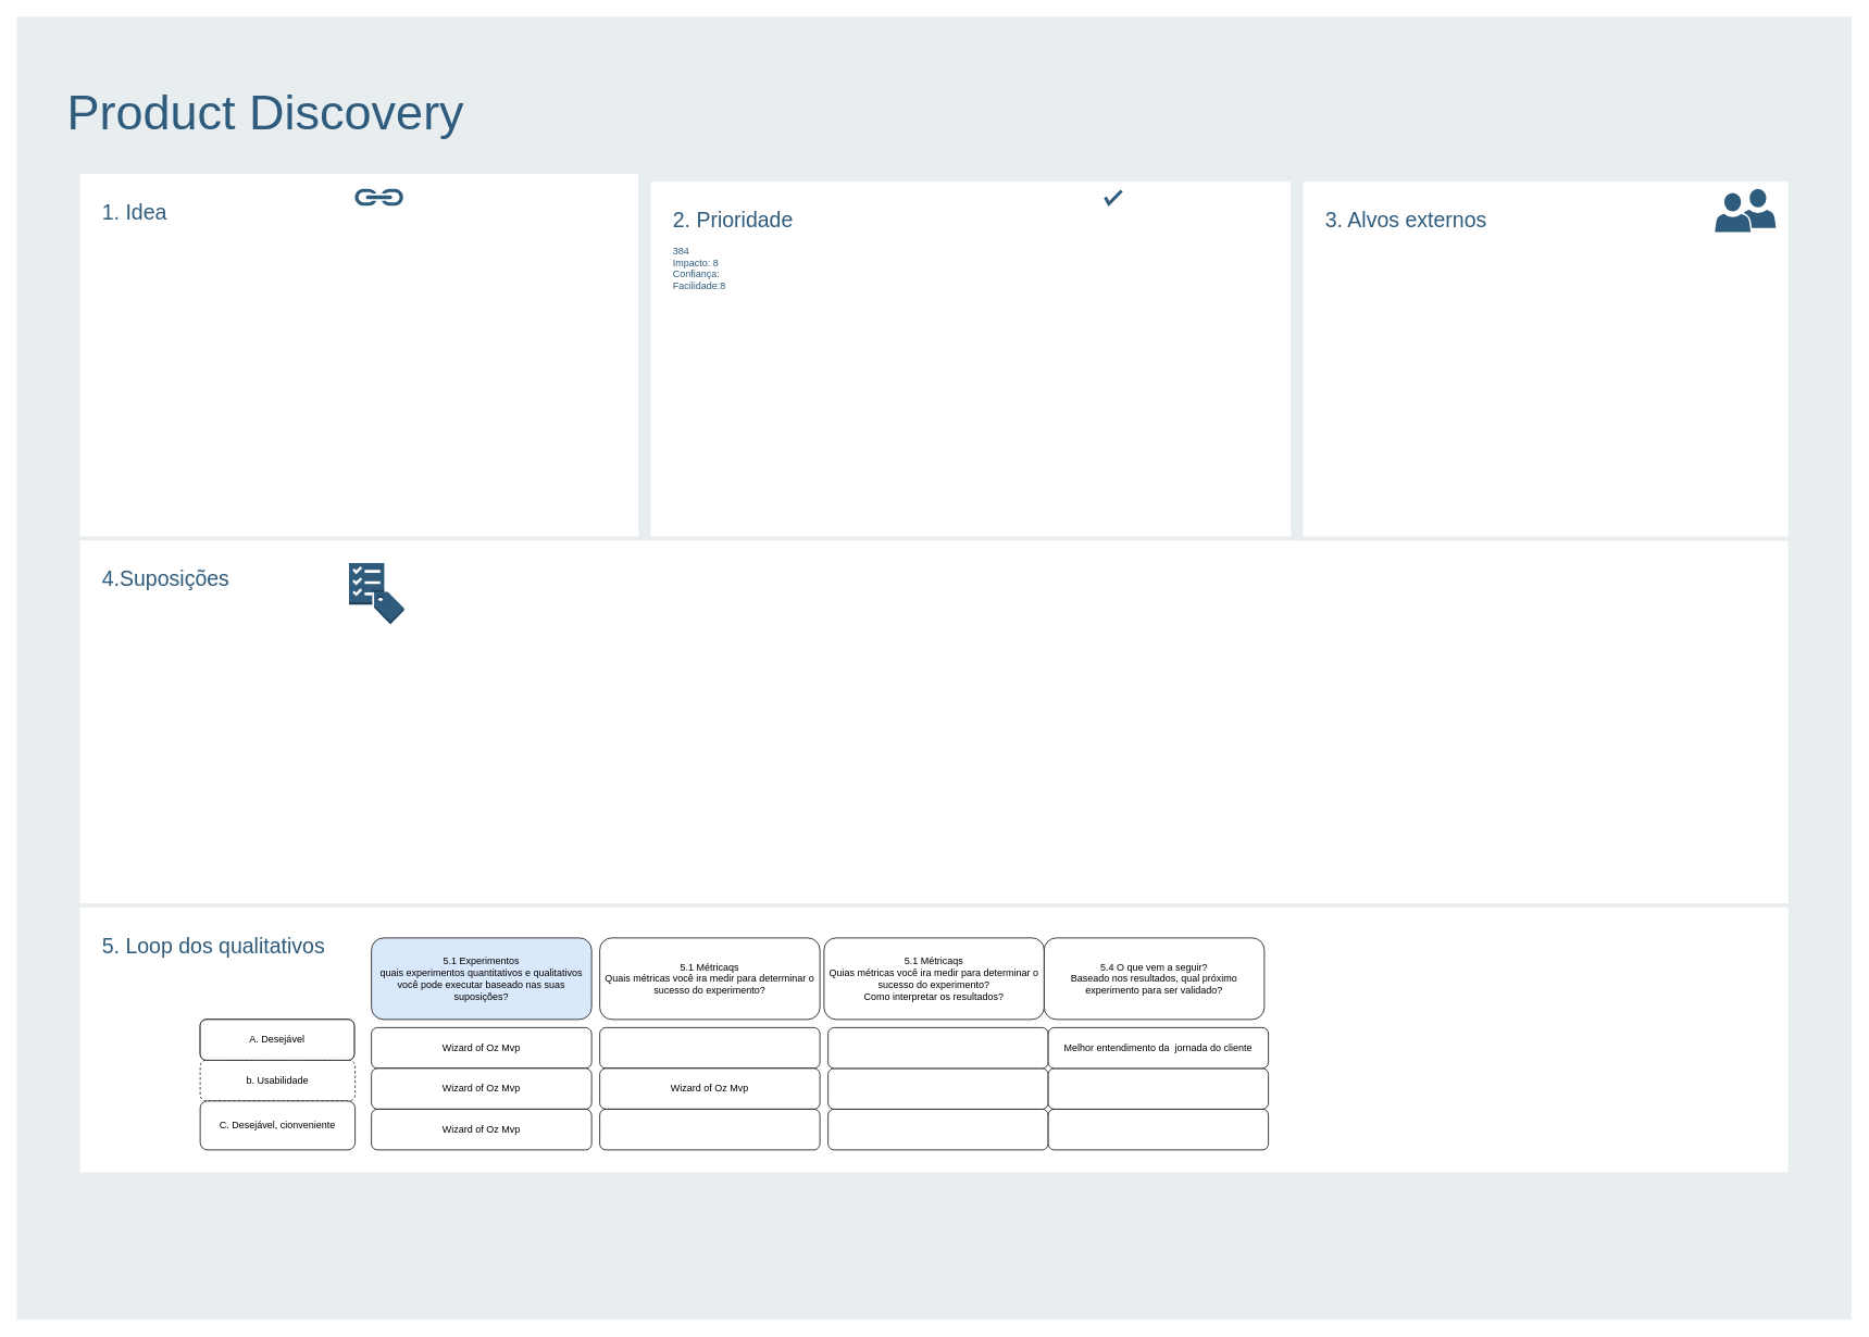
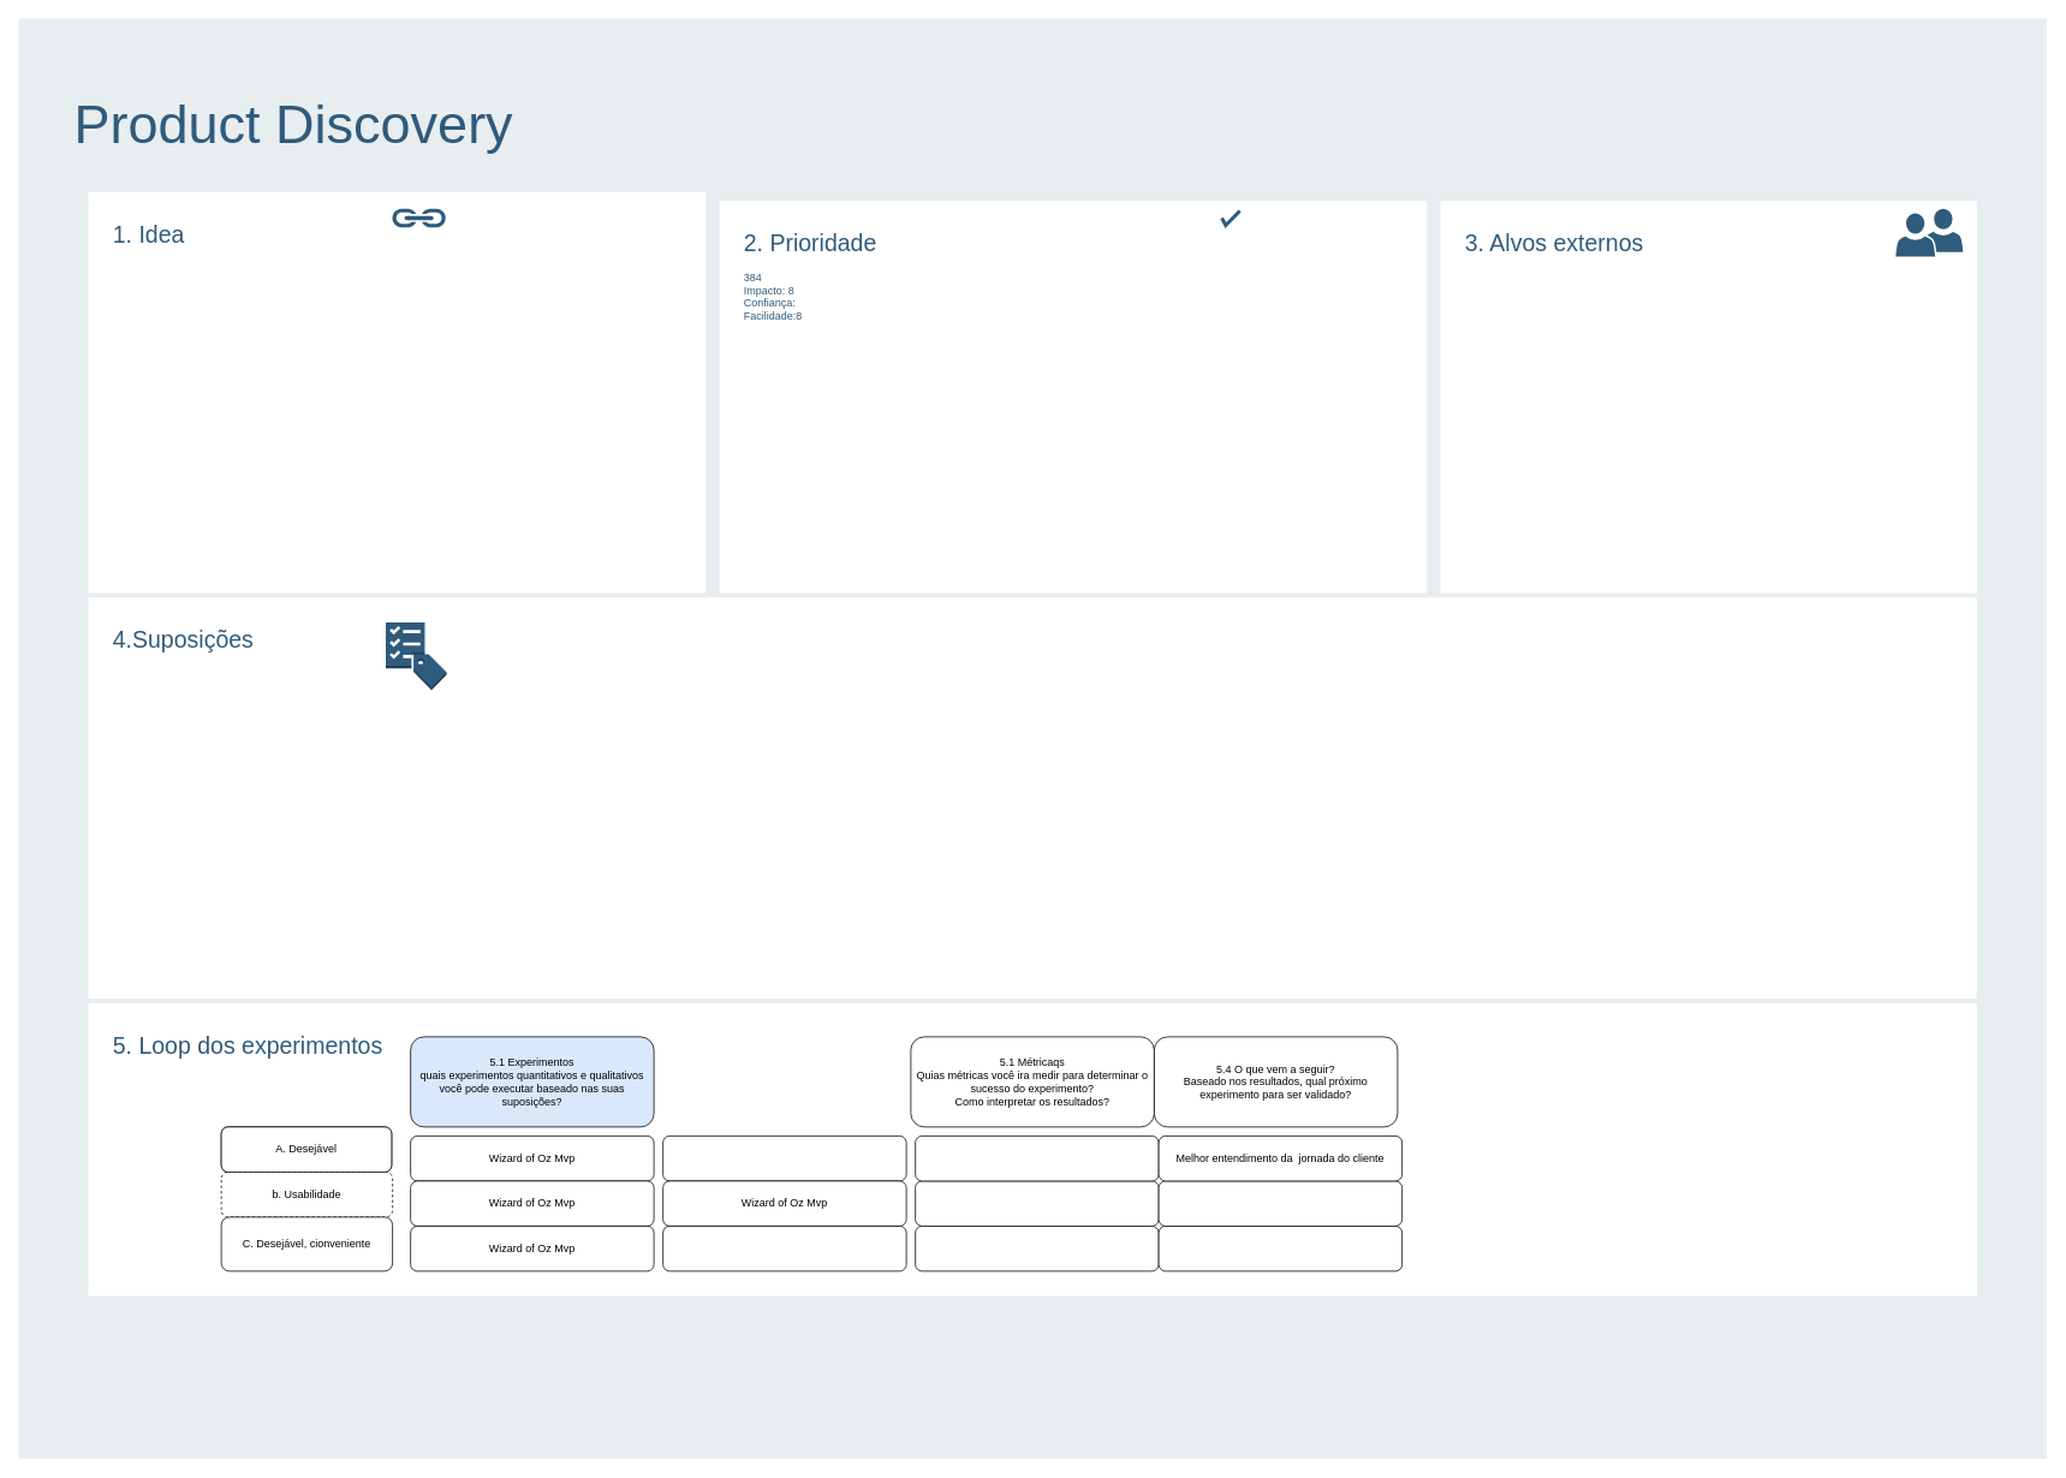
- <mxCell id="7" value="&lt;div style=&quot;font-size: 26px&quot;&gt;5. Loop dos qualitativos&lt;/div&gt;" style="rounded=0;whiteSpace=wrap;html=1;shadow=0;labelBackgroundColor=none;strokeColor=#e8edf0;strokeWidth=5;fillColor=#ffffff;fontSize=12;fontColor=#2F5B7C;align=left;verticalAlign=top;spacing=30;" parent="1" vertex="1"><mxGeometry x="95" y="1110" width="2100" height="330" as="geometry" /></mxCell>
+ <mxCell id="7" value="&lt;div style=&quot;font-size: 26px&quot;&gt;5. Loop dos experimentos&lt;/div&gt;" style="rounded=0;whiteSpace=wrap;html=1;shadow=0;labelBackgroundColor=none;strokeColor=#e8edf0;strokeWidth=5;fillColor=#ffffff;fontSize=12;fontColor=#2F5B7C;align=left;verticalAlign=top;spacing=30;" parent="1" vertex="1"><mxGeometry x="95" y="1110" width="2100" height="330" as="geometry" /></mxCell>
- <mxCell id="20" value="5.1 Métricaqs&lt;br&gt;Quais métricas você ira medir para determinar o sucesso do experimento?" style="rounded=1;whiteSpace=wrap;html=1;" parent="1" vertex="1"><mxGeometry x="735" y="1150" width="270" height="100" as="geometry" /></mxCell>
